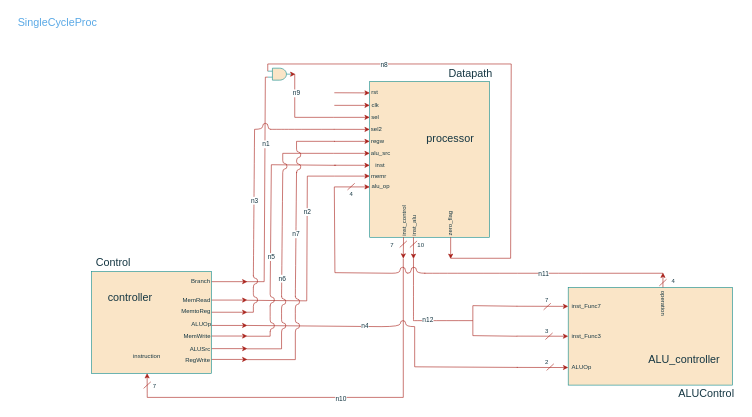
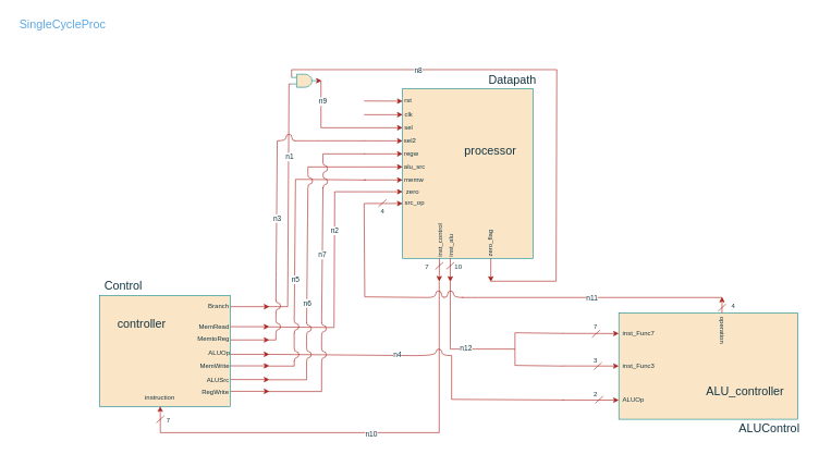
- <mxCell id="18" value="&lt;font style=&quot;font-size: 10px;&quot;&gt;inst&lt;/font&gt;" style="text;html=1;align=center;verticalAlign=middle;resizable=0;points=[];autosize=1;strokeColor=none;fillColor=none;fontColor=#143642;" vertex="1" parent="1"><mxGeometry x="609.5" y="261" width="47" height="26" as="geometry" /></mxCell>
+ <mxCell id="18" value="&lt;font style=&quot;font-size: 10px;&quot;&gt;memw&lt;/font&gt;" style="text;html=1;align=center;verticalAlign=middle;resizable=0;points=[];autosize=1;strokeColor=none;fillColor=none;fontColor=#143642;" vertex="1" parent="1"><mxGeometry x="609.5" y="261" width="47" height="26" as="geometry" /></mxCell>
- <mxCell id="19" value="&lt;font style=&quot;font-size: 10px;&quot;&gt;memr&lt;/font&gt;" style="text;html=1;align=center;verticalAlign=middle;resizable=0;points=[];autosize=1;strokeColor=none;fillColor=none;fontColor=#143642;" vertex="1" parent="1"><mxGeometry x="609" y="279" width="44" height="26" as="geometry" /></mxCell>
+ <mxCell id="19" value="&lt;font style=&quot;font-size: 10px;&quot;&gt;zero&lt;/font&gt;" style="text;html=1;align=center;verticalAlign=middle;resizable=0;points=[];autosize=1;strokeColor=none;fillColor=none;fontColor=#143642;" vertex="1" parent="1"><mxGeometry x="609" y="279" width="44" height="26" as="geometry" /></mxCell>
- <mxCell id="20" value="&lt;font style=&quot;font-size: 10px;&quot;&gt;alu_op&lt;/font&gt;" style="text;html=1;align=center;verticalAlign=middle;resizable=0;points=[];autosize=1;strokeColor=none;fillColor=none;fontColor=#143642;" vertex="1" parent="1"><mxGeometry x="609.5" y="297" width="48" height="26" as="geometry" /></mxCell>
+ <mxCell id="20" value="&lt;font style=&quot;font-size: 10px;&quot;&gt;src_op&lt;/font&gt;" style="text;html=1;align=center;verticalAlign=middle;resizable=0;points=[];autosize=1;strokeColor=none;fillColor=none;fontColor=#143642;" vertex="1" parent="1"><mxGeometry x="609.5" y="297" width="48" height="26" as="geometry" /></mxCell>
- <mxCell id="120" value="&lt;font style=&quot;font-size: 10px;&quot;&gt;instruction&lt;/font&gt;" style="text;html=1;align=center;verticalAlign=middle;resizable=0;points=[];autosize=1;strokeColor=none;fillColor=none;fontColor=#143642;" vertex="1" parent="1"><mxGeometry x="212" y="579" width="64" height="26" as="geometry" /></mxCell>
+ <mxCell id="120" value="&lt;font style=&quot;font-size: 10px;&quot;&gt;instruction&lt;/font&gt;" style="text;html=1;align=center;verticalAlign=middle;resizable=0;points=[];autosize=1;strokeColor=none;fillColor=none;fontColor=#143642;" vertex="1" parent="1"><mxGeometry x="212" y="594" width="64" height="26" as="geometry" /></mxCell>
